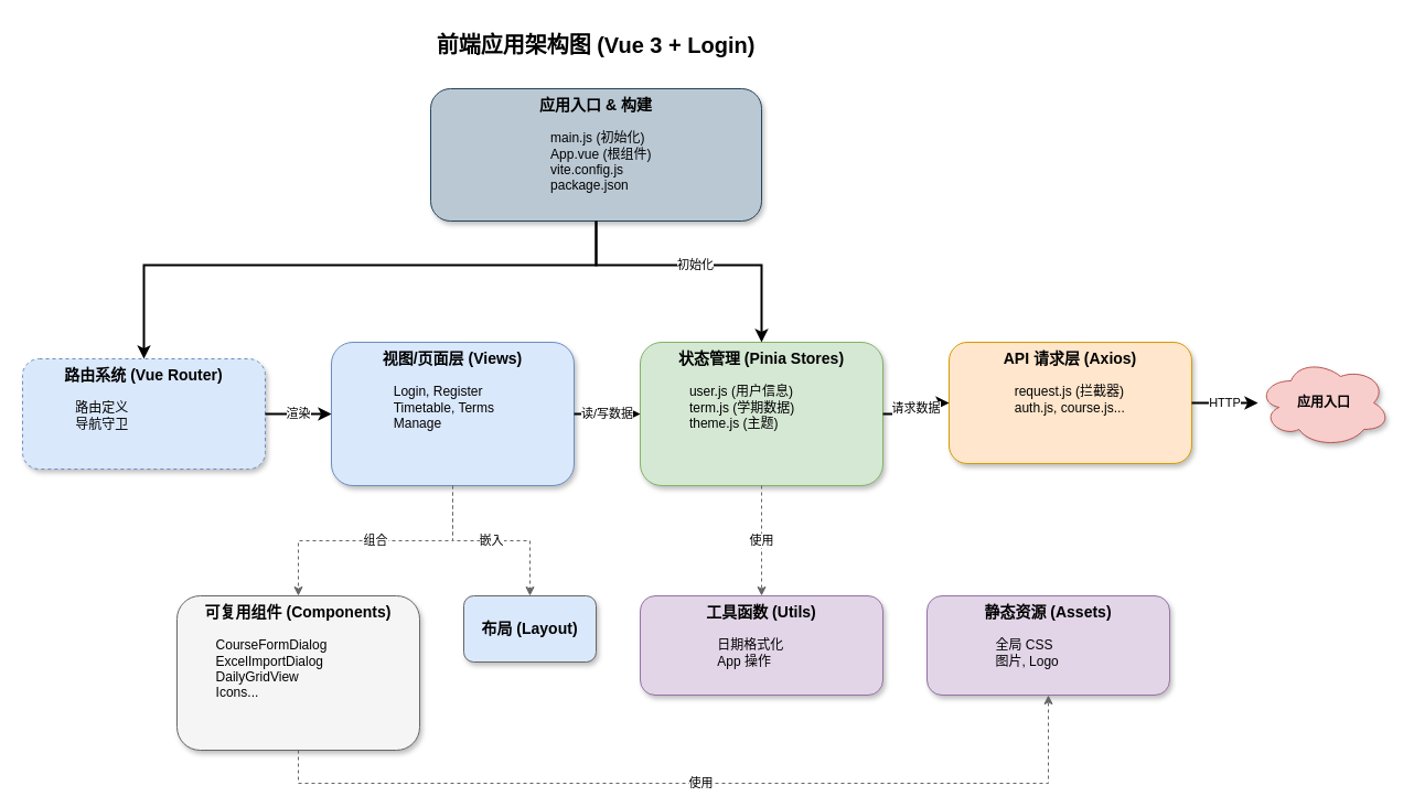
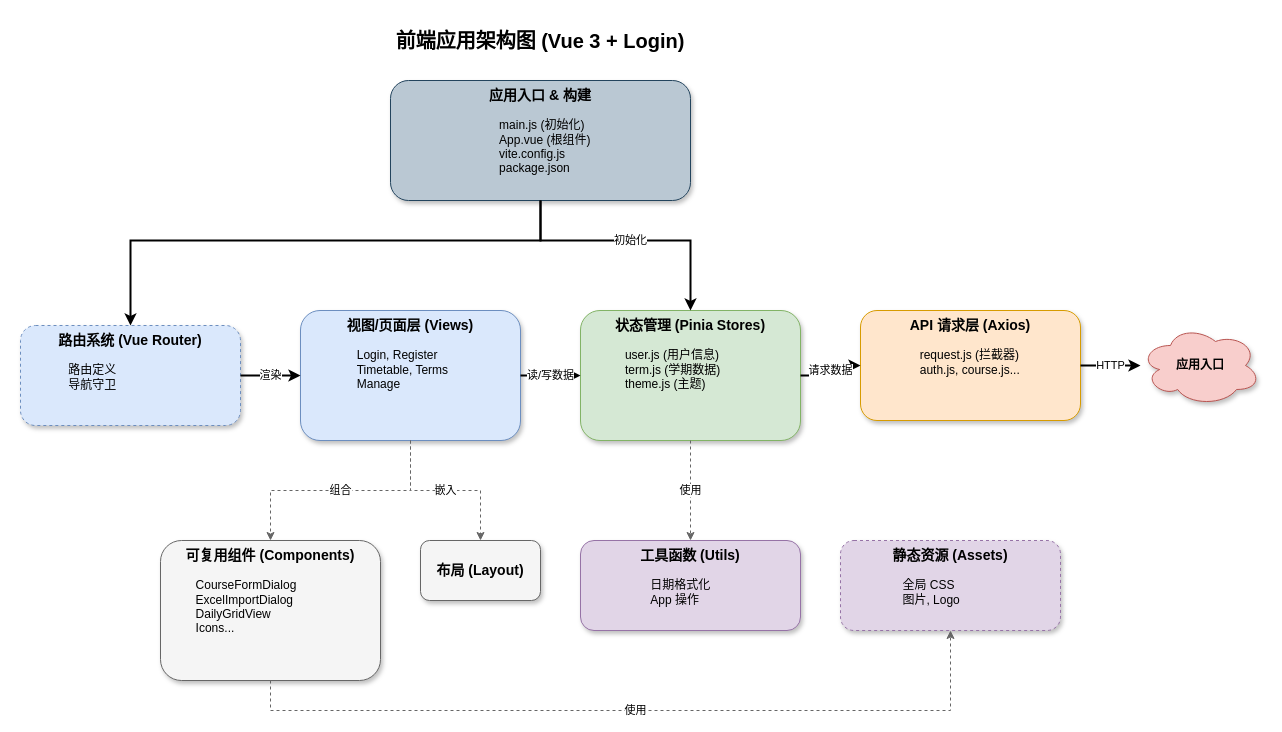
- <mxCell id="10" value="&lt;b style=&quot;font-size: 14px;&quot;&gt;布局 (Layout)&lt;/b&gt;" style="rounded=1;whiteSpace=wrap;html=1;fillColor=#dae8fc;strokeColor=#666666;shadow=1;align=center;verticalAlign=middle;" parent="1" vertex="1"><mxGeometry x="420" y="540" width="120" height="60" as="geometry" /></mxCell>
+ <mxCell id="10" value="&lt;b style=&quot;font-size: 14px;&quot;&gt;布局 (Layout)&lt;/b&gt;" style="rounded=1;whiteSpace=wrap;html=1;fillColor=#f5f5f5;strokeColor=#666666;shadow=1;align=center;verticalAlign=middle;" parent="1" vertex="1"><mxGeometry x="420" y="540" width="120" height="60" as="geometry" /></mxCell>
- <mxCell id="12" value="&lt;b style=&quot;font-size: 14px;&quot;&gt;静态资源 (Assets)&lt;/b&gt;&lt;br&gt;&lt;div style=&quot;text-align: left; margin-left: 10px;&quot;&gt;&lt;br&gt;全局 CSS&lt;br&gt;图片, Logo&lt;/div&gt;" style="rounded=1;whiteSpace=wrap;html=1;fillColor=#e1d5e7;strokeColor=#9673a6;shadow=1;align=center;verticalAlign=top;" parent="1" vertex="1"><mxGeometry x="840" y="540" width="220" height="90" as="geometry" /></mxCell>
+ <mxCell id="12" value="&lt;b style=&quot;font-size: 14px;&quot;&gt;静态资源 (Assets)&lt;/b&gt;&lt;br&gt;&lt;div style=&quot;text-align: left; margin-left: 10px;&quot;&gt;&lt;br&gt;全局 CSS&lt;br&gt;图片, Logo&lt;/div&gt;" style="rounded=1;whiteSpace=wrap;html=1;fillColor=#e1d5e7;strokeColor=#9673a6;shadow=1;align=center;verticalAlign=top;dashed=1;" parent="1" vertex="1"><mxGeometry x="840" y="540" width="220" height="90" as="geometry" /></mxCell>
